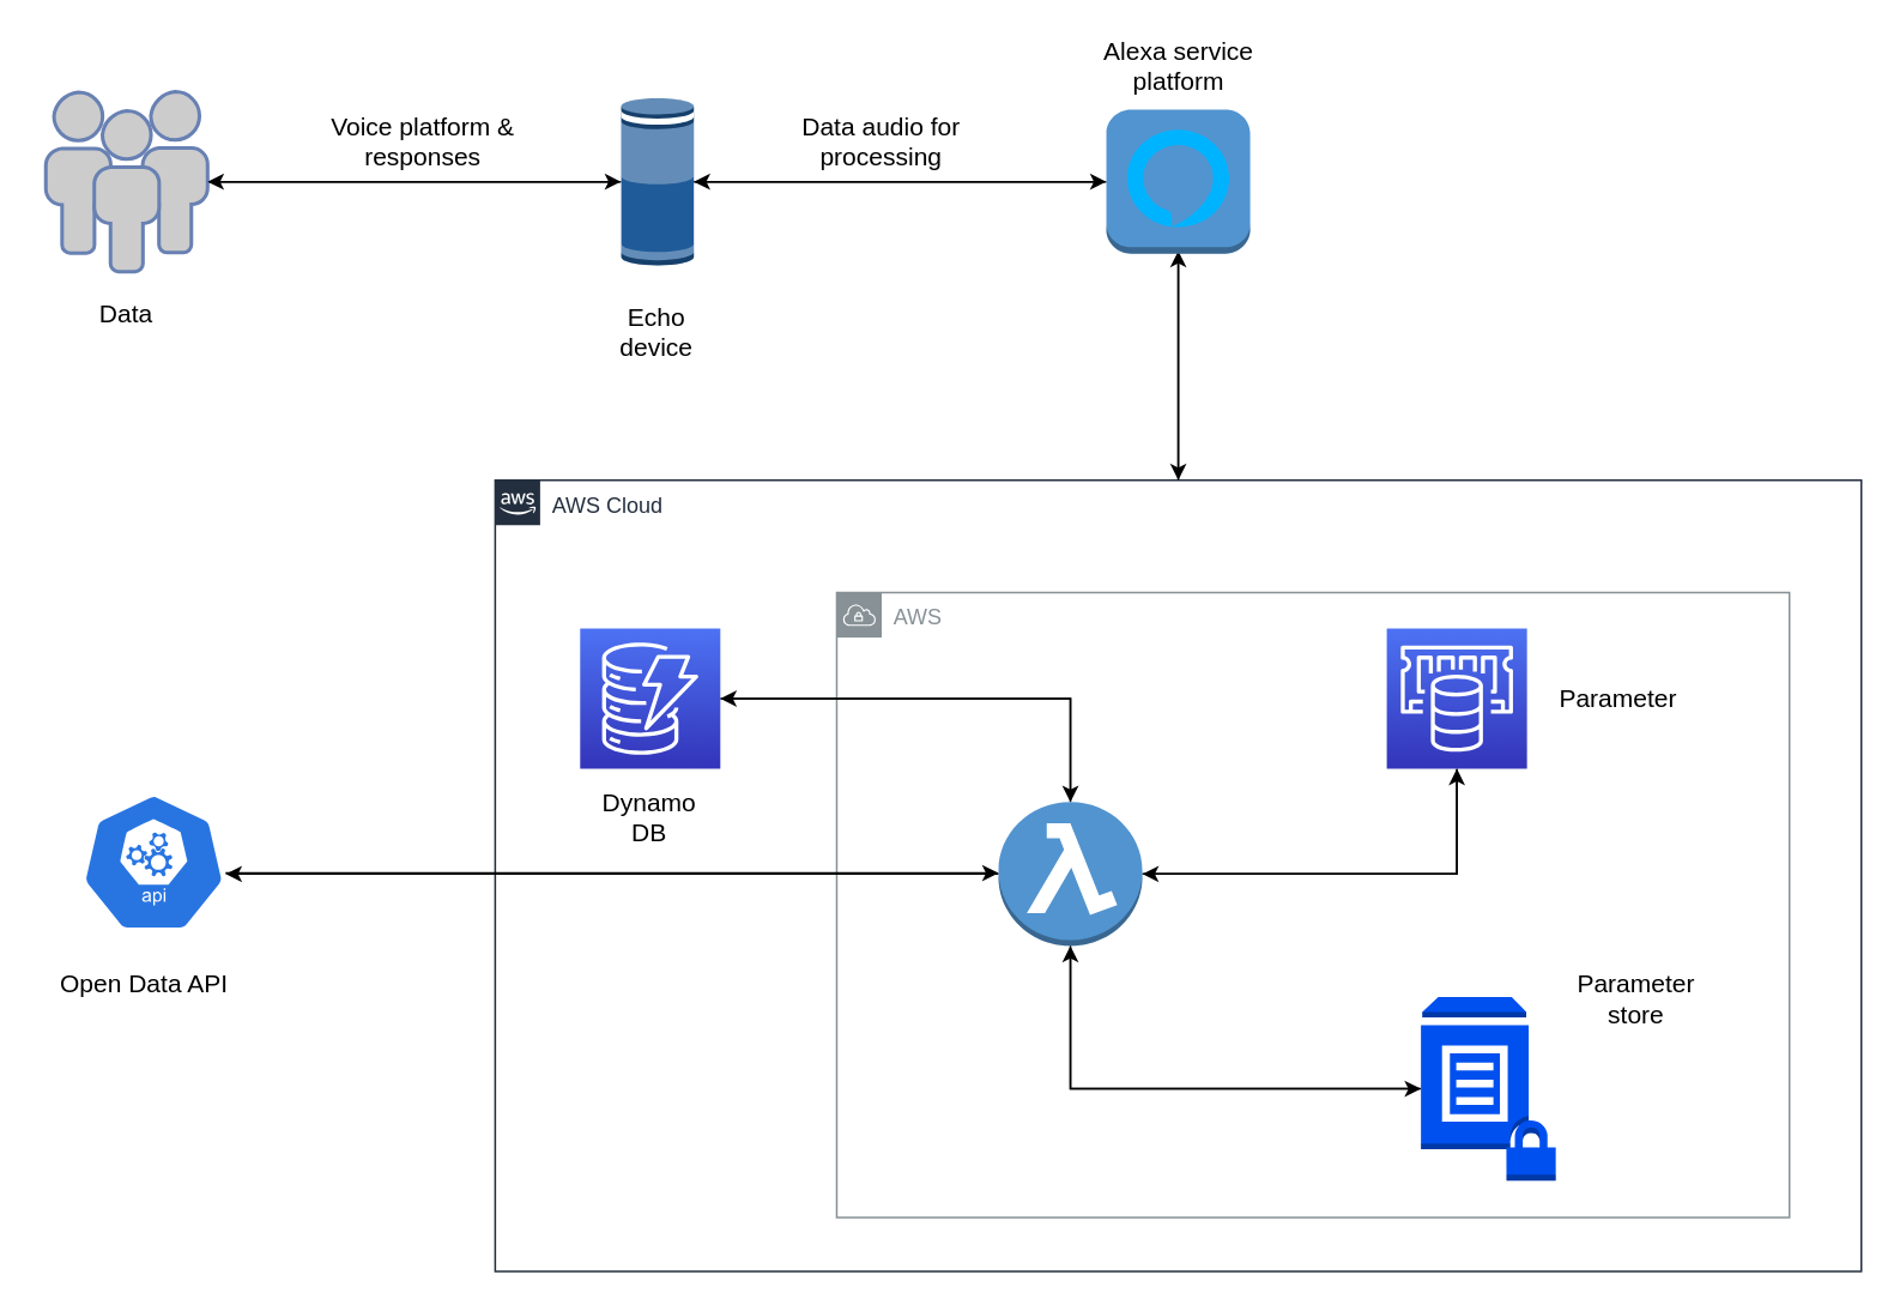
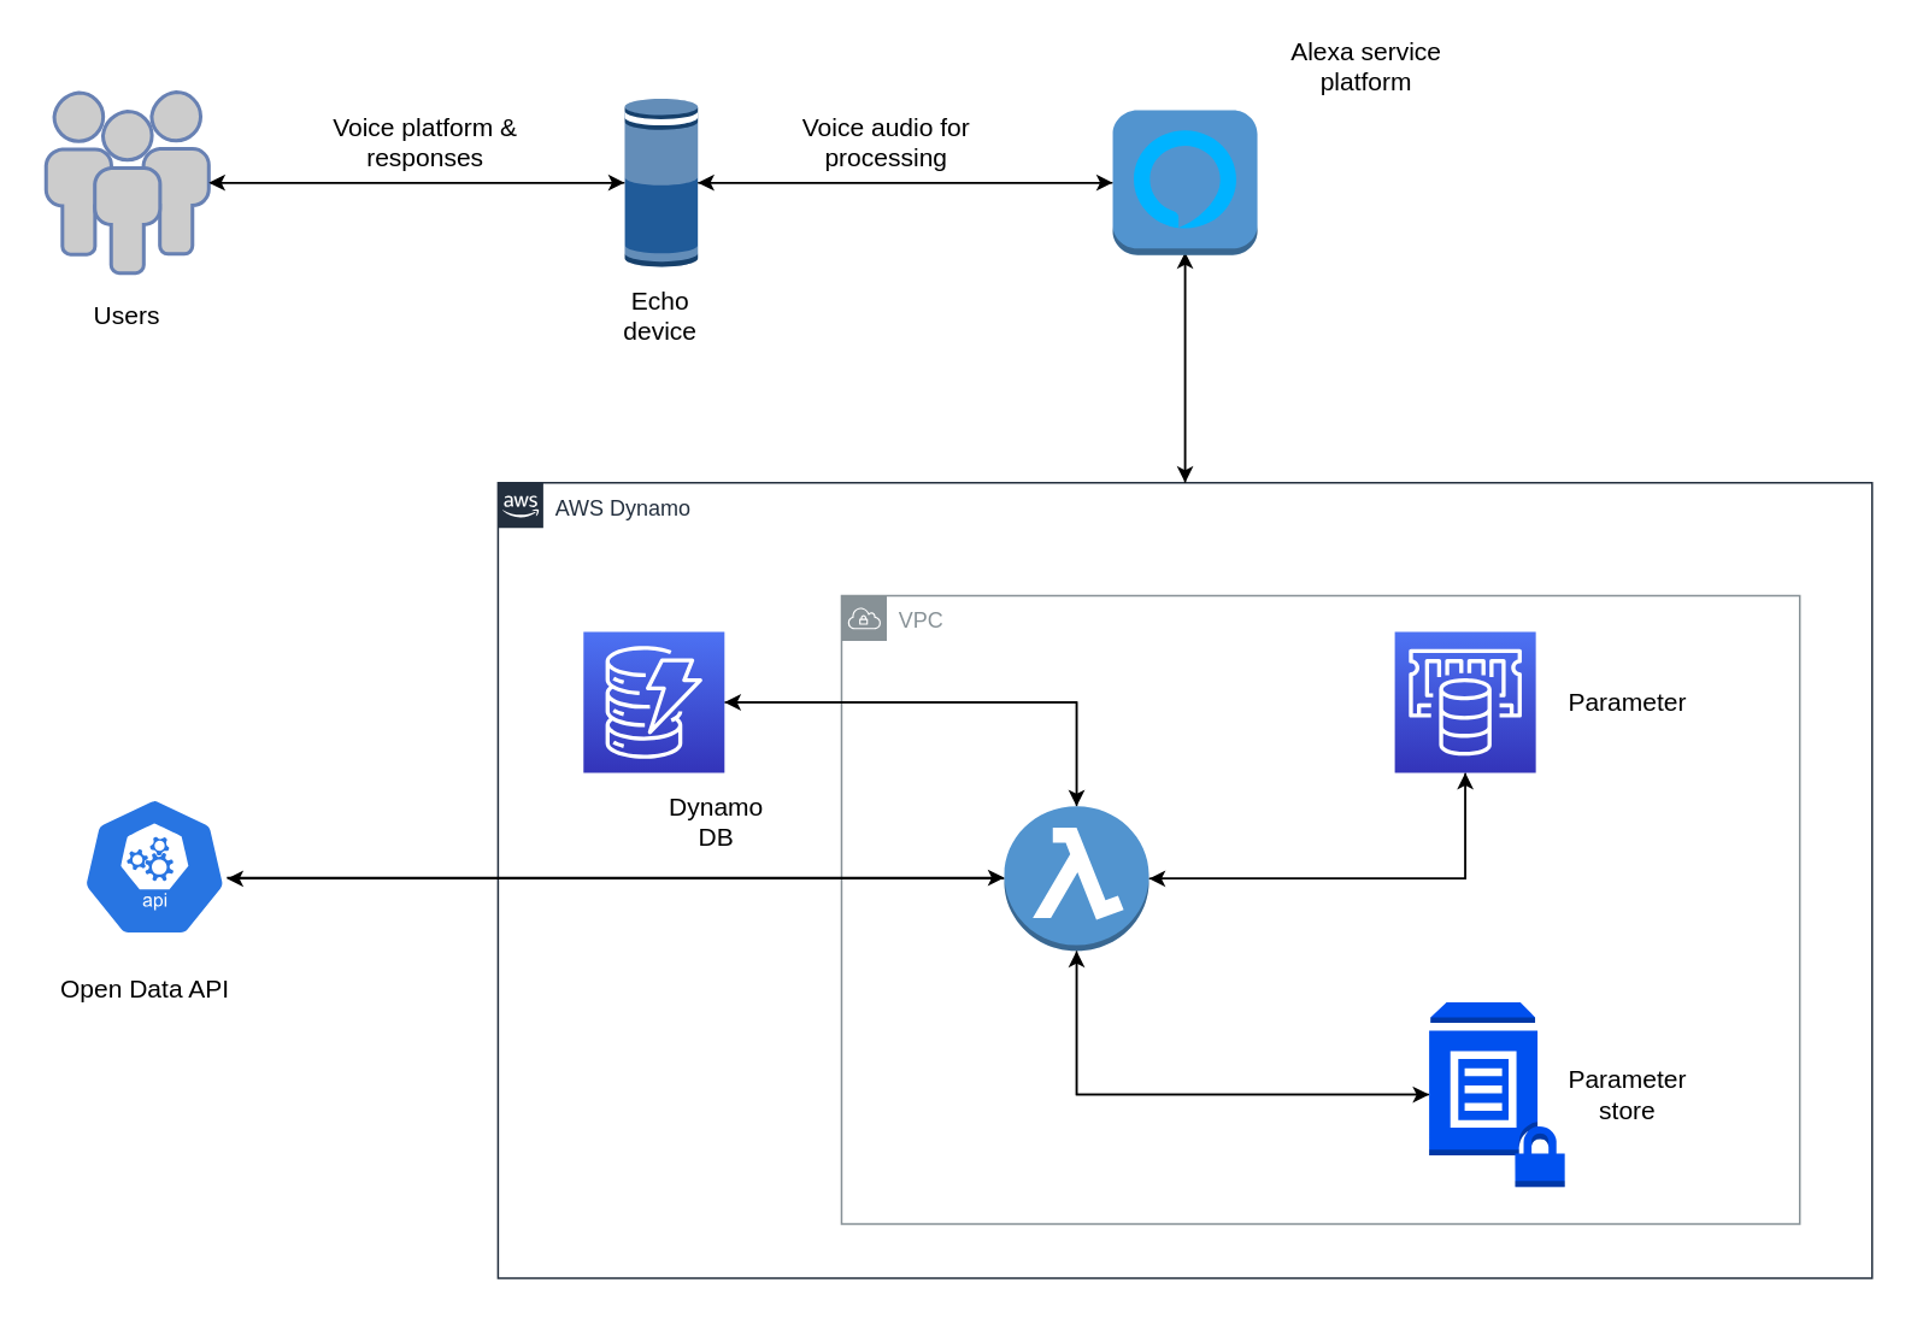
- <mxCell id="13" value="&lt;font style=&quot;font-size: 14px&quot;&gt;Alexa service platform&lt;/font&gt;" style="text;html=1;strokeColor=none;fillColor=none;align=center;verticalAlign=middle;whiteSpace=wrap;rounded=0;" vertex="1" parent="1"><mxGeometry x="607.5" y="20.5" width="95" height="30" as="geometry" /></mxCell>
+ <mxCell id="13" value="&lt;font style=&quot;font-size: 14px&quot;&gt;Alexa service platform&lt;/font&gt;" style="text;html=1;strokeColor=none;fillColor=none;align=center;verticalAlign=middle;whiteSpace=wrap;rounded=0;" vertex="1" parent="1"><mxGeometry x="707.5" y="20.5" width="95" height="30" as="geometry" /></mxCell>
- <mxCell id="17" value="&lt;span style=&quot;font-size: 14px&quot;&gt;Data audio for processing&lt;/span&gt;" style="text;html=1;strokeColor=none;fillColor=none;align=center;verticalAlign=middle;whiteSpace=wrap;rounded=0;" vertex="1" parent="1"><mxGeometry x="430" y="60.5" width="120" height="35" as="geometry" /></mxCell>
+ <mxCell id="17" value="&lt;span style=&quot;font-size: 14px&quot;&gt;Voice audio for processing&lt;/span&gt;" style="text;html=1;strokeColor=none;fillColor=none;align=center;verticalAlign=middle;whiteSpace=wrap;rounded=0;" vertex="1" parent="1"><mxGeometry x="430" y="60.5" width="120" height="35" as="geometry" /></mxCell>
- <mxCell id="15" value="&lt;font style=&quot;font-size: 14px&quot;&gt;Data&lt;/font&gt;" style="text;html=1;strokeColor=none;fillColor=none;align=center;verticalAlign=middle;whiteSpace=wrap;rounded=0;" vertex="1" parent="1"><mxGeometry x="35" y="159" width="70" height="30" as="geometry" /></mxCell>
+ <mxCell id="15" value="&lt;font style=&quot;font-size: 14px&quot;&gt;Users&lt;/font&gt;" style="text;html=1;strokeColor=none;fillColor=none;align=center;verticalAlign=middle;whiteSpace=wrap;rounded=0;" vertex="1" parent="1"><mxGeometry x="35" y="159" width="70" height="30" as="geometry" /></mxCell>
- <mxCell id="14" value="&lt;span style=&quot;font-size: 14px&quot;&gt;Echo device&lt;/span&gt;" style="text;html=1;strokeColor=none;fillColor=none;align=center;verticalAlign=middle;whiteSpace=wrap;rounded=0;" vertex="1" parent="1"><mxGeometry x="330.25" y="169" width="70" height="30" as="geometry" /></mxCell>
+ <mxCell id="14" value="&lt;span style=&quot;font-size: 14px&quot;&gt;Echo device&lt;/span&gt;" style="text;html=1;strokeColor=none;fillColor=none;align=center;verticalAlign=middle;whiteSpace=wrap;rounded=0;" vertex="1" parent="1"><mxGeometry x="330.25" y="159" width="70" height="30" as="geometry" /></mxCell>
- <mxCell id="2" value="AWS Cloud" style="points=[[0,0],[0.25,0],[0.5,0],[0.75,0],[1,0],[1,0.25],[1,0.5],[1,0.75],[1,1],[0.75,1],[0.5,1],[0.25,1],[0,1],[0,0.75],[0,0.5],[0,0.25]];outlineConnect=0;gradientColor=none;html=1;whiteSpace=wrap;fontSize=12;fontStyle=0;shape=mxgraph.aws4.group;grIcon=mxgraph.aws4.group_aws_cloud_alt;strokeColor=#232F3E;fillColor=none;verticalAlign=top;align=left;spacingLeft=30;fontColor=#232F3E;dashed=0;labelBackgroundColor=#ffffff;" parent="1" vertex="1"><mxGeometry x="275" y="266.5" width="760" height="440" as="geometry" /></mxCell>
+ <mxCell id="2" value="AWS Dynamo" style="points=[[0,0],[0.25,0],[0.5,0],[0.75,0],[1,0],[1,0.25],[1,0.5],[1,0.75],[1,1],[0.75,1],[0.5,1],[0.25,1],[0,1],[0,0.75],[0,0.5],[0,0.25]];outlineConnect=0;gradientColor=none;html=1;whiteSpace=wrap;fontSize=12;fontStyle=0;shape=mxgraph.aws4.group;grIcon=mxgraph.aws4.group_aws_cloud_alt;strokeColor=#232F3E;fillColor=none;verticalAlign=top;align=left;spacingLeft=30;fontColor=#232F3E;dashed=0;labelBackgroundColor=#ffffff;" parent="1" vertex="1"><mxGeometry x="275" y="266.5" width="760" height="440" as="geometry" /></mxCell>
- <mxCell id="3" value="AWS" style="outlineConnect=0;gradientColor=none;html=1;whiteSpace=wrap;fontSize=12;fontStyle=0;shape=mxgraph.aws4.group;grIcon=mxgraph.aws4.group_vpc;strokeColor=#879196;fillColor=none;verticalAlign=top;align=left;spacingLeft=30;fontColor=#879196;dashed=0;" vertex="1" parent="1"><mxGeometry x="465" y="329" width="530" height="347.5" as="geometry" /></mxCell>
+ <mxCell id="3" value="VPC" style="outlineConnect=0;gradientColor=none;html=1;whiteSpace=wrap;fontSize=12;fontStyle=0;shape=mxgraph.aws4.group;grIcon=mxgraph.aws4.group_vpc;strokeColor=#879196;fillColor=none;verticalAlign=top;align=left;spacingLeft=30;fontColor=#879196;dashed=0;" vertex="1" parent="1"><mxGeometry x="465" y="329" width="530" height="347.5" as="geometry" /></mxCell>
- <mxCell id="32" value="&lt;span style=&quot;font-size: 14px&quot;&gt;Dynamo DB&lt;/span&gt;" style="text;html=1;strokeColor=none;fillColor=none;align=center;verticalAlign=middle;whiteSpace=wrap;rounded=0;" vertex="1" parent="1"><mxGeometry x="326.25" y="439" width="70" height="30" as="geometry" /></mxCell>
+ <mxCell id="32" value="&lt;span style=&quot;font-size: 14px&quot;&gt;Dynamo DB&lt;/span&gt;" style="text;html=1;strokeColor=none;fillColor=none;align=center;verticalAlign=middle;whiteSpace=wrap;rounded=0;" vertex="1" parent="1"><mxGeometry x="361.25" y="439" width="70" height="30" as="geometry" /></mxCell>
- <mxCell id="34" value="&lt;span style=&quot;font-size: 14px&quot;&gt;Parameter store&lt;/span&gt;" style="text;html=1;strokeColor=none;fillColor=none;align=center;verticalAlign=middle;whiteSpace=wrap;rounded=0;" vertex="1" parent="1"><mxGeometry x="875" y="540" width="70" height="30" as="geometry" /></mxCell>
+ <mxCell id="34" value="&lt;span style=&quot;font-size: 14px&quot;&gt;Parameter store&lt;/span&gt;" style="text;html=1;strokeColor=none;fillColor=none;align=center;verticalAlign=middle;whiteSpace=wrap;rounded=0;" vertex="1" parent="1"><mxGeometry x="865" y="590" width="70" height="30" as="geometry" /></mxCell>
